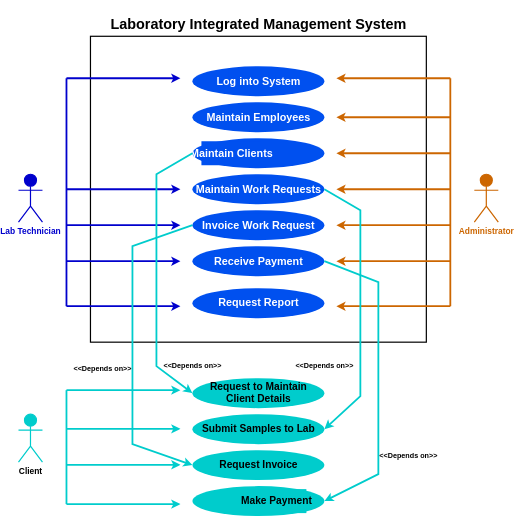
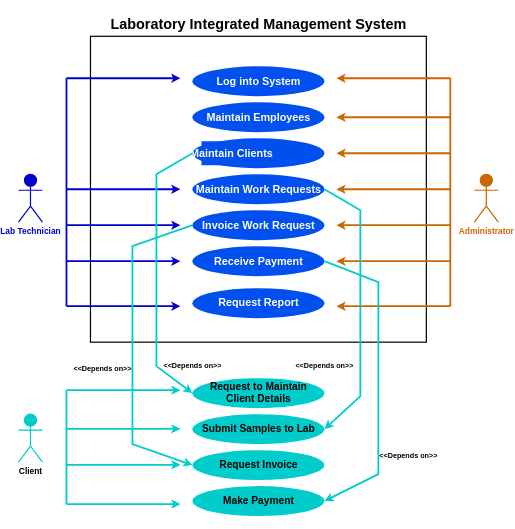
- <mxCell id="42" value="Make Payment" style="text;strokeColor=none;fillColor=#00CCCC;html=1;fontSize=17;fontStyle=1;verticalAlign=middle;align=center;fontColor=#000000;" parent="1" vertex="1"><mxGeometry x="400" y="815" width="100" height="40" as="geometry" /></mxCell>
+ <mxCell id="42" value="Make Payment" style="text;strokeColor=none;fillColor=#00CCCC;html=1;fontSize=17;fontStyle=1;verticalAlign=middle;align=center;fontColor=#000000;" parent="1" vertex="1"><mxGeometry x="370" y="815" width="100" height="40" as="geometry" /></mxCell>
